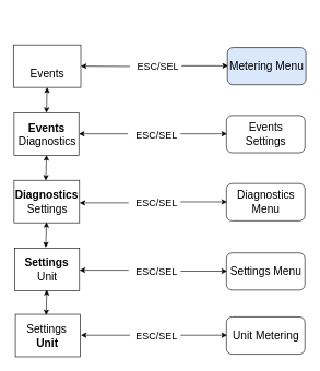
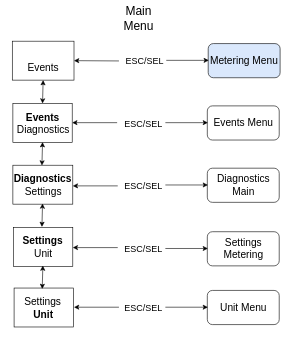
+ <mxCell id="24" value="&lt;font style=&quot;font-size: 20px&quot;&gt;Main Menu&lt;/font&gt;" style="text;html=1;strokeColor=none;fillColor=none;align=center;verticalAlign=middle;whiteSpace=wrap;rounded=0;fontSize=17;" vertex="1" parent="1"><mxGeometry x="194" y="20" width="74" height="20" as="geometry" /></mxCell>
- <mxCell id="25" value="Events Settings" style="rounded=1;whiteSpace=wrap;html=1;fontSize=17;" vertex="1" parent="1"><mxGeometry x="345.5" y="176" width="120" height="57" as="geometry" /></mxCell>
+ <mxCell id="25" value="Events Menu" style="rounded=1;whiteSpace=wrap;html=1;fontSize=17;" vertex="1" parent="1"><mxGeometry x="345.5" y="176" width="120" height="57" as="geometry" /></mxCell>
- <mxCell id="28" value="Diagnostics Menu" style="rounded=1;whiteSpace=wrap;html=1;fontSize=17;" vertex="1" parent="1"><mxGeometry x="345.5" y="280" width="120" height="57" as="geometry" /></mxCell>
+ <mxCell id="28" value="Diagnostics Main" style="rounded=1;whiteSpace=wrap;html=1;fontSize=17;" vertex="1" parent="1"><mxGeometry x="345.5" y="280" width="120" height="57" as="geometry" /></mxCell>
- <mxCell id="31" value="Settings Menu" style="rounded=1;whiteSpace=wrap;html=1;fontSize=17;" vertex="1" parent="1"><mxGeometry x="345.5" y="386" width="120" height="57" as="geometry" /></mxCell>
+ <mxCell id="31" value="Settings Metering" style="rounded=1;whiteSpace=wrap;html=1;fontSize=17;" vertex="1" parent="1"><mxGeometry x="345.5" y="386" width="120" height="57" as="geometry" /></mxCell>
- <mxCell id="34" value="Unit Metering" style="rounded=1;whiteSpace=wrap;html=1;fontSize=17;" vertex="1" parent="1"><mxGeometry x="345.5" y="484" width="120" height="57" as="geometry" /></mxCell>
+ <mxCell id="34" value="Unit Menu" style="rounded=1;whiteSpace=wrap;html=1;fontSize=17;" vertex="1" parent="1"><mxGeometry x="345.5" y="484" width="120" height="57" as="geometry" /></mxCell>
